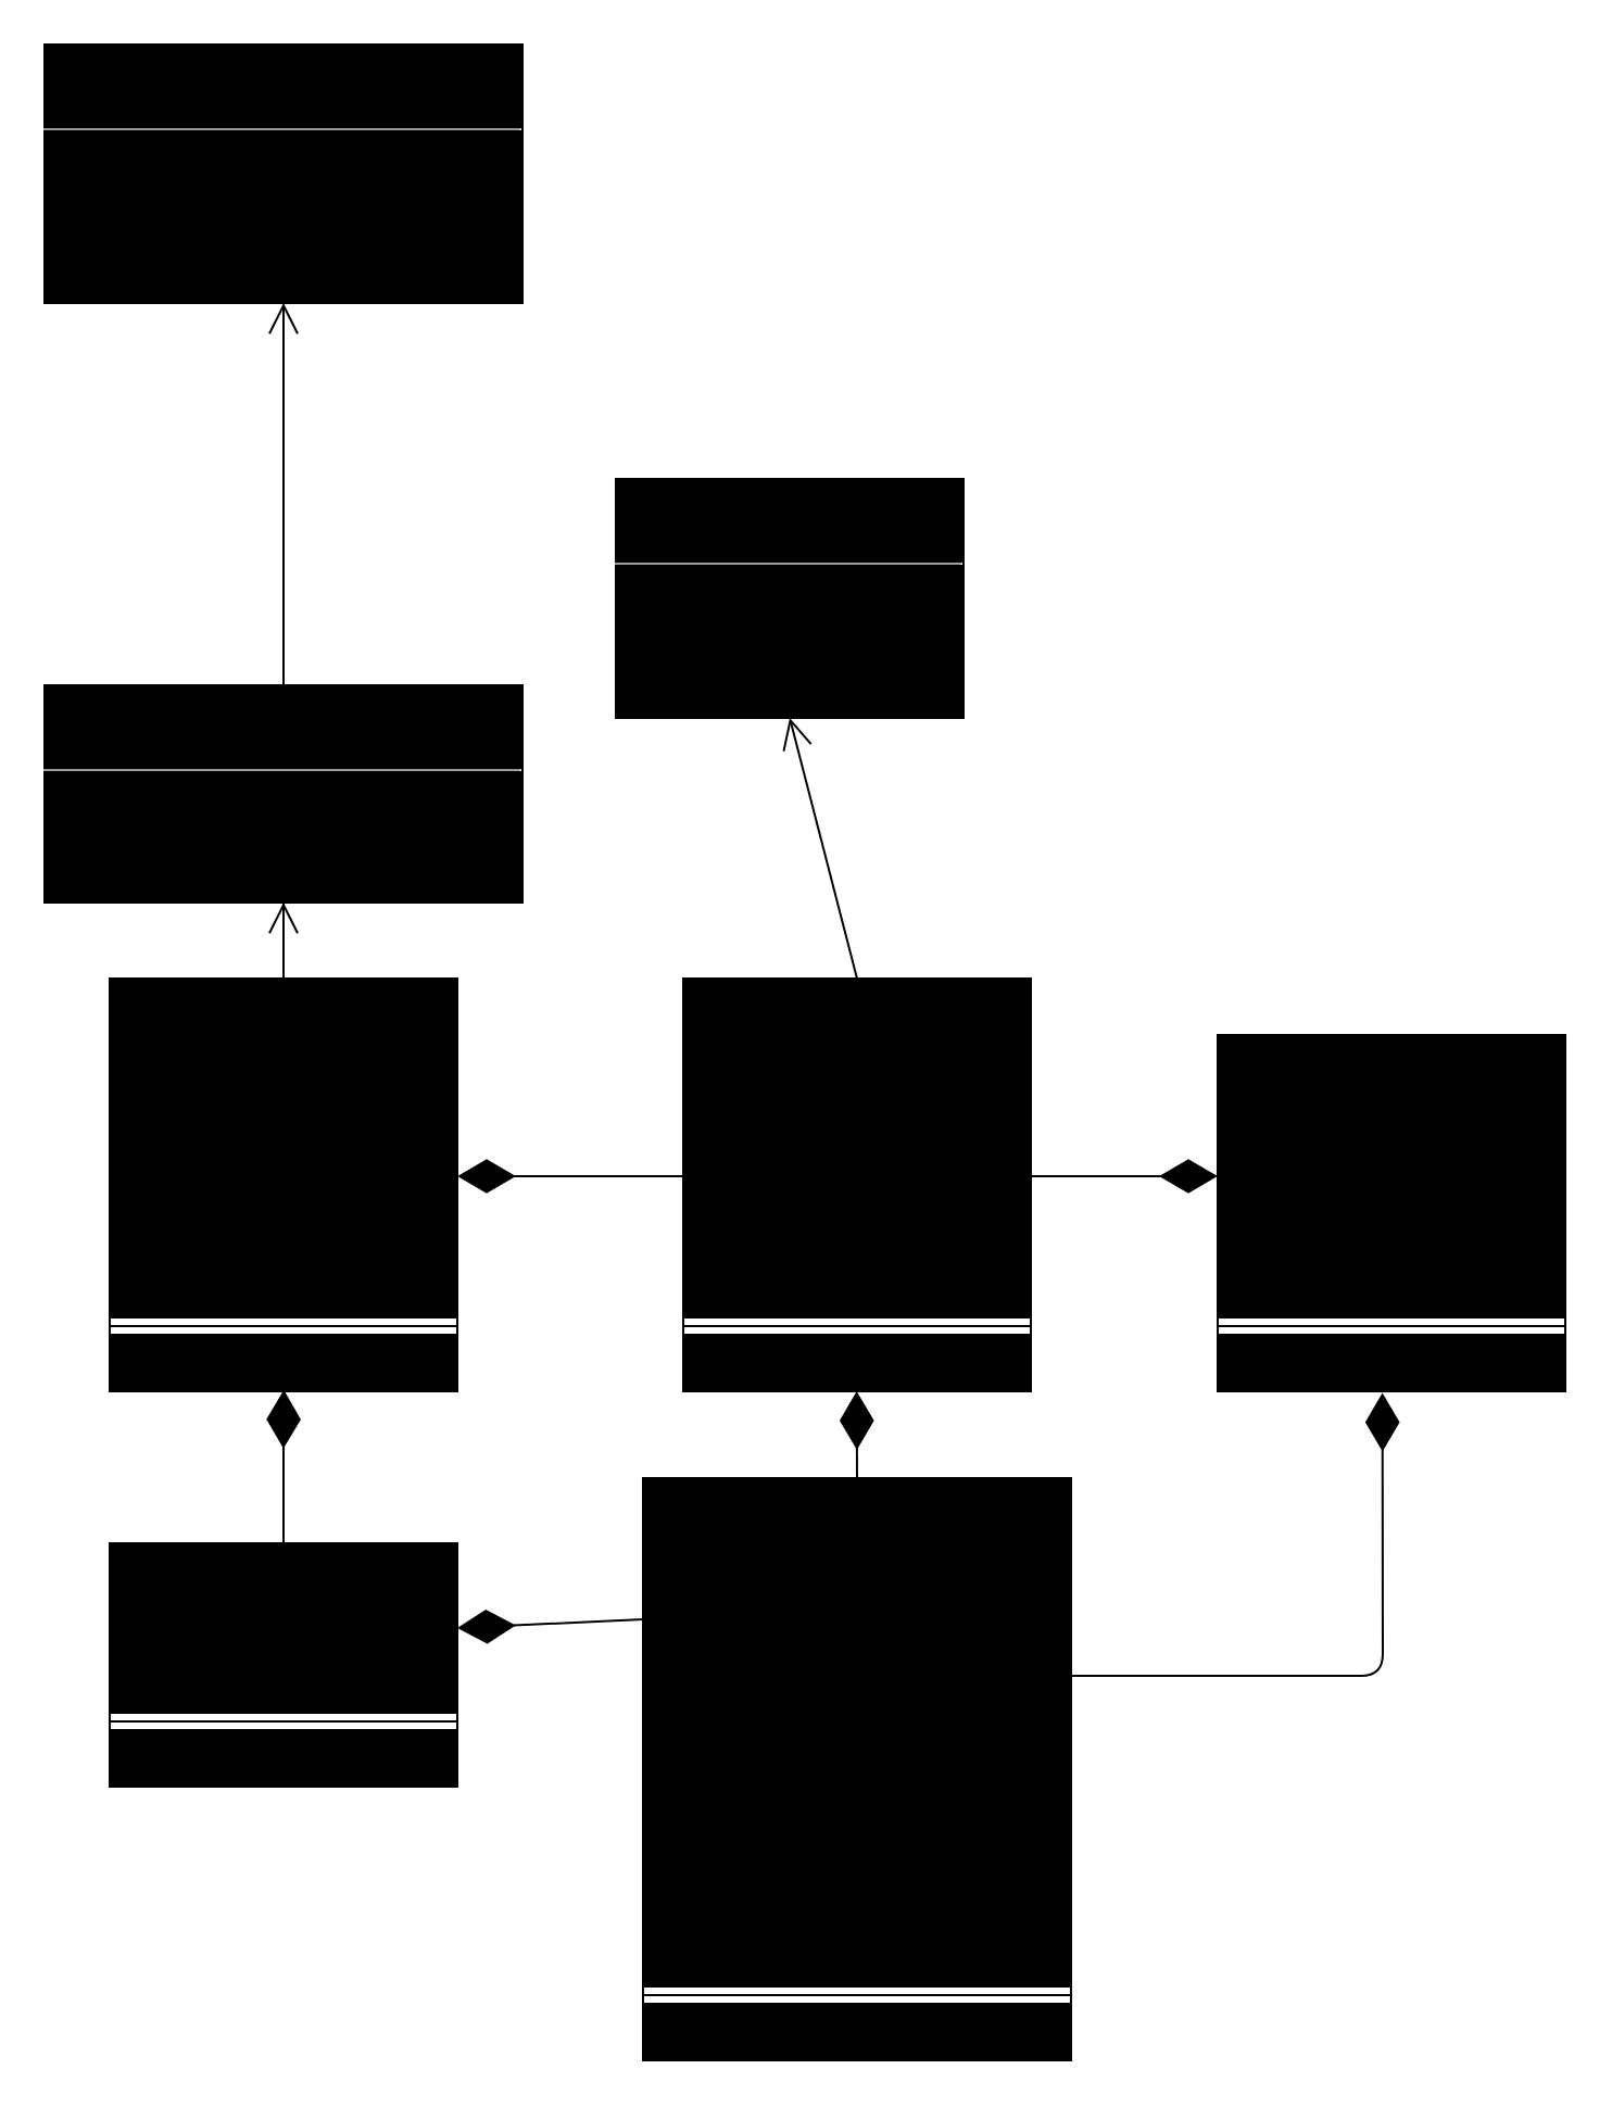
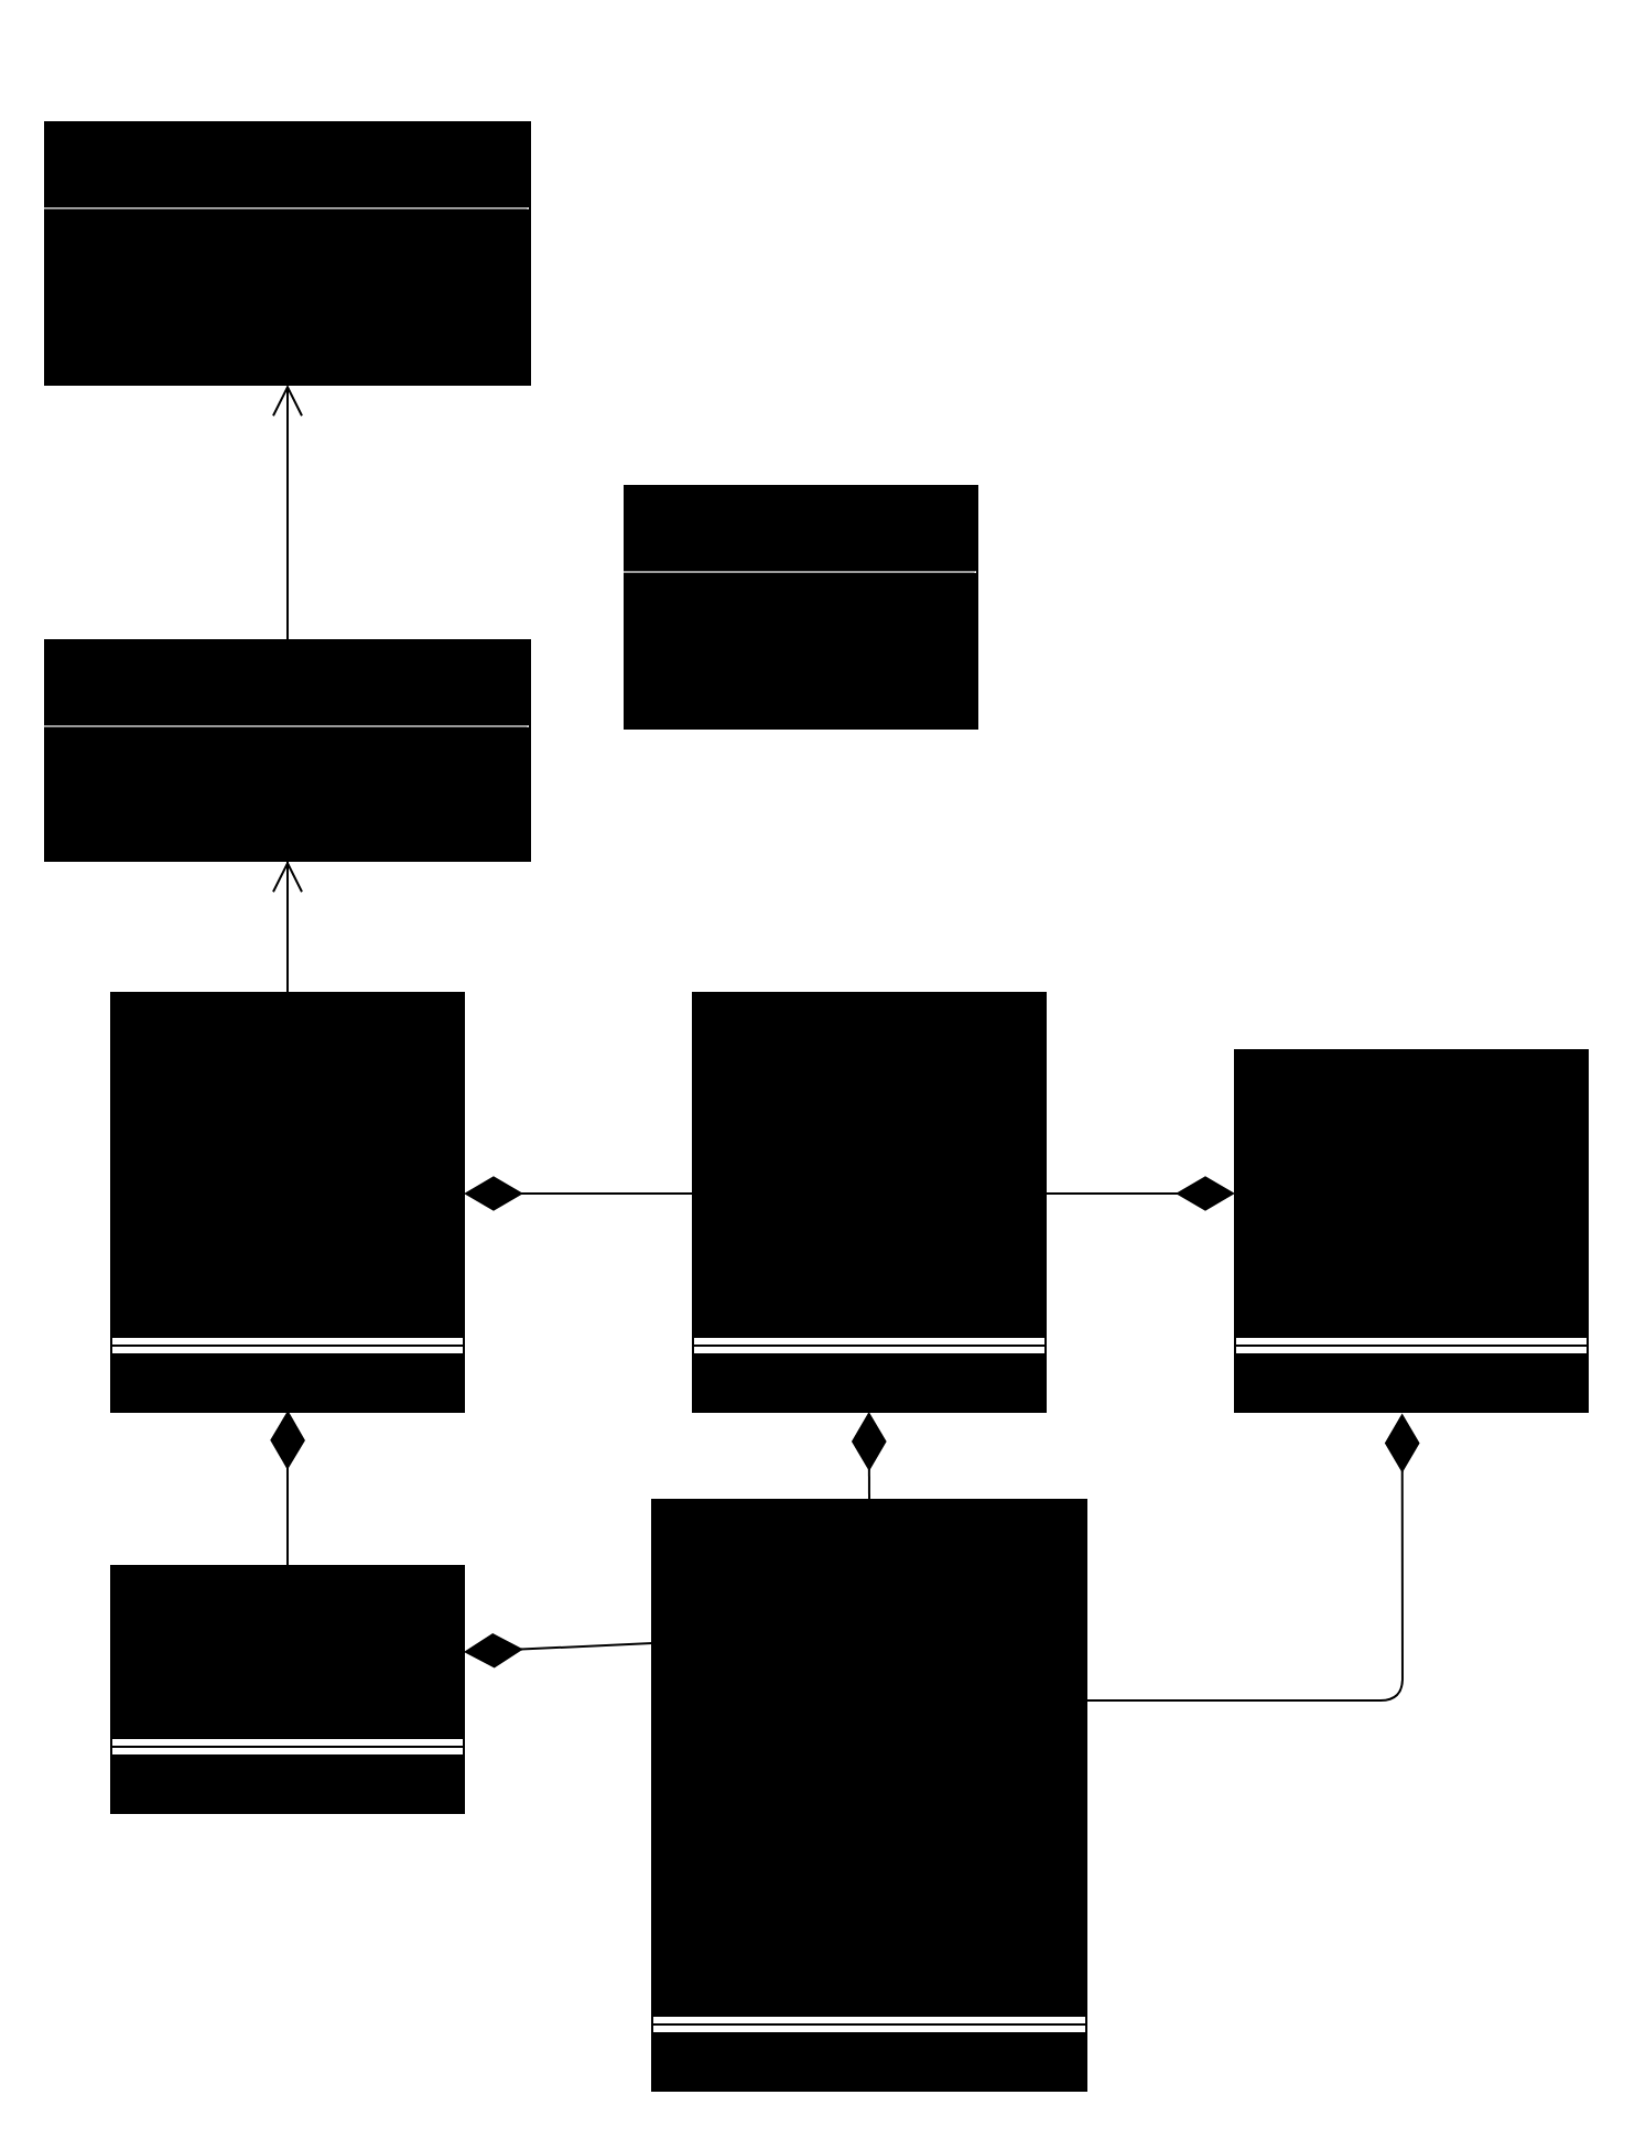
- <mxCell id="10" value="&lt;p style=&quot;margin:0px;margin-top:4px;text-align:center;&quot;&gt;&lt;i&gt;&amp;lt;&amp;lt;enum&amp;gt;&amp;gt;&lt;/i&gt;&lt;br&gt;&lt;b&gt;Curso&lt;/b&gt;&lt;/p&gt;&lt;hr size=&quot;1&quot;&gt;&lt;p style=&quot;margin:0px;margin-left:4px;&quot;&gt;- &amp;lt;&amp;lt;enum&amp;gt;&amp;gt; QUIMICA: String&lt;br&gt;- &amp;lt;&amp;lt;enum&amp;gt;&amp;gt; ADMINISTRACAO: String&lt;br&gt;&lt;/p&gt;&lt;p style=&quot;margin:0px;margin-left:4px;&quot;&gt;- &amp;lt;&amp;lt;enum&amp;gt;&amp;gt; ALIMENTOS: String&lt;br&gt;&lt;/p&gt;&lt;p style=&quot;margin:0px;margin-left:4px;&quot;&gt;- &amp;lt;&amp;lt;enum&amp;gt;&amp;gt; INFORMATICA: String&lt;br&gt;&lt;/p&gt;" style="verticalAlign=top;align=left;overflow=fill;fontSize=12;fontFamily=Helvetica;html=1;fillColor=#000000;strokeColor=#000000;" parent="1" vertex="1"><mxGeometry x="20" y="20" width="220" height="119" as="geometry" /></mxCell>
+ <mxCell id="10" value="&lt;p style=&quot;margin:0px;margin-top:4px;text-align:center;&quot;&gt;&lt;i&gt;&amp;lt;&amp;lt;enum&amp;gt;&amp;gt;&lt;/i&gt;&lt;br&gt;&lt;b&gt;Curso&lt;/b&gt;&lt;/p&gt;&lt;hr size=&quot;1&quot;&gt;&lt;p style=&quot;margin:0px;margin-left:4px;&quot;&gt;- &amp;lt;&amp;lt;enum&amp;gt;&amp;gt; QUIMICA: String&lt;br&gt;- &amp;lt;&amp;lt;enum&amp;gt;&amp;gt; ADMINISTRACAO: String&lt;br&gt;&lt;/p&gt;&lt;p style=&quot;margin:0px;margin-left:4px;&quot;&gt;- &amp;lt;&amp;lt;enum&amp;gt;&amp;gt; ALIMENTOS: String&lt;br&gt;&lt;/p&gt;&lt;p style=&quot;margin:0px;margin-left:4px;&quot;&gt;- &amp;lt;&amp;lt;enum&amp;gt;&amp;gt; INFORMATICA: String&lt;br&gt;&lt;/p&gt;" style="verticalAlign=top;align=left;overflow=fill;fontSize=12;fontFamily=Helvetica;html=1;fillColor=#000000;strokeColor=#000000;" parent="1" vertex="1"><mxGeometry x="20" y="55" width="220" height="119" as="geometry" /></mxCell>
- <mxCell id="12" value="&lt;p style=&quot;margin:0px;margin-top:4px;text-align:center;&quot;&gt;&lt;i&gt;&amp;lt;&amp;lt;enum&amp;gt;&amp;gt;&lt;/i&gt;&lt;br&gt;&lt;b&gt;Periodo&lt;/b&gt;&lt;/p&gt;&lt;hr size=&quot;1&quot;&gt;&lt;p style=&quot;margin:0px;margin-left:4px;&quot;&gt;- &amp;lt;&amp;lt;enum&amp;gt;&amp;gt; PRIMEIO_ANO: String&lt;br&gt;- &amp;lt;&amp;lt;enum&amp;gt;&amp;gt; SEGUNDO_ANO: String&lt;/p&gt;&lt;p style=&quot;margin:0px;margin-left:4px;&quot;&gt;- &amp;lt;&amp;lt;enum&amp;gt;&amp;gt; TERCEIRO_ANO: String&lt;br&gt;&lt;/p&gt;" style="verticalAlign=top;align=left;overflow=fill;fontSize=12;fontFamily=Helvetica;html=1;fillColor=#000000;strokeColor=#000000;" parent="1" vertex="1"><mxGeometry x="20" y="315" width="220" height="100" as="geometry" /></mxCell>
+ <mxCell id="12" value="&lt;p style=&quot;margin:0px;margin-top:4px;text-align:center;&quot;&gt;&lt;i&gt;&amp;lt;&amp;lt;enum&amp;gt;&amp;gt;&lt;/i&gt;&lt;br&gt;&lt;b&gt;Periodo&lt;/b&gt;&lt;/p&gt;&lt;hr size=&quot;1&quot;&gt;&lt;p style=&quot;margin:0px;margin-left:4px;&quot;&gt;- &amp;lt;&amp;lt;enum&amp;gt;&amp;gt; PRIMEIO_ANO: String&lt;br&gt;- &amp;lt;&amp;lt;enum&amp;gt;&amp;gt; SEGUNDO_ANO: String&lt;/p&gt;&lt;p style=&quot;margin:0px;margin-left:4px;&quot;&gt;- &amp;lt;&amp;lt;enum&amp;gt;&amp;gt; TERCEIRO_ANO: String&lt;br&gt;&lt;/p&gt;" style="verticalAlign=top;align=left;overflow=fill;fontSize=12;fontFamily=Helvetica;html=1;fillColor=#000000;strokeColor=#000000;" parent="1" vertex="1"><mxGeometry x="20" y="290" width="220" height="100" as="geometry" /></mxCell>
- <mxCell id="36" value="" style="endArrow=open;endFill=1;endSize=12;html=1;exitX=0.5;exitY=0;exitDx=0;exitDy=0;entryX=0.5;entryY=1;entryDx=0;entryDy=0;fillColor=#000000;strokeColor=#000000;" parent="1" source="27" target="35" edge="1"><mxGeometry width="160" relative="1" as="geometry"><mxPoint x="637.5" y="325" as="sourcePoint" /><mxPoint x="671" y="325" as="targetPoint" /></mxGeometry></mxCell>
